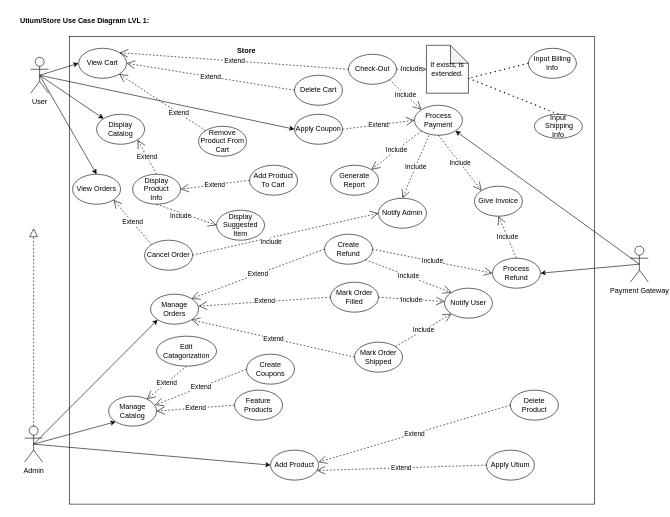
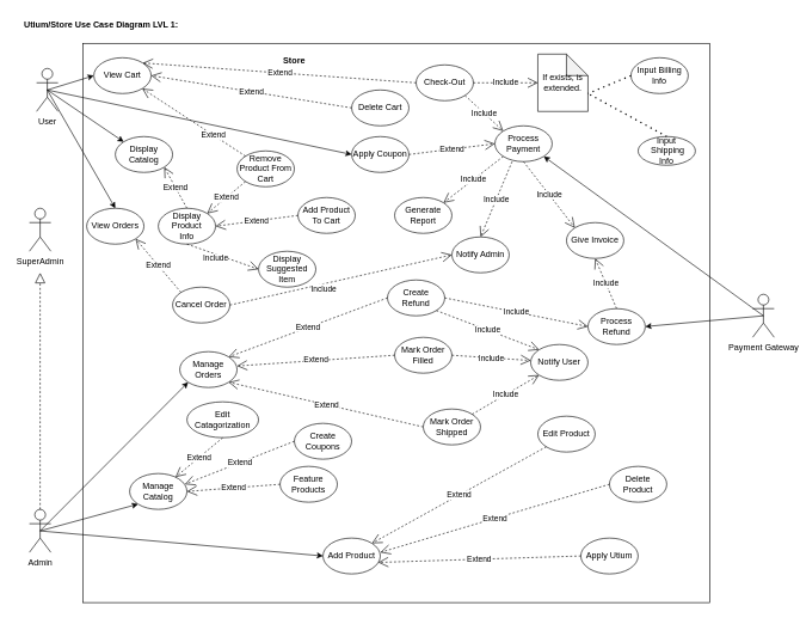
- <mxCell id="35" value="If exists, is extended." style="shape=note;whiteSpace=wrap;html=1;backgroundOutline=1;darkOpacity=0.05;" vertex="1" parent="1"><mxGeometry x="710" y="75" width="70" height="80" as="geometry" /></mxCell>
+ <mxCell id="35" value="If exists, is extended." style="shape=note;whiteSpace=wrap;html=1;backgroundOutline=1;darkOpacity=0.05;" vertex="1" parent="1"><mxGeometry x="750" y="75" width="70" height="80" as="geometry" /></mxCell>
+ <mxCell id="34" value="Extend" style="endArrow=open;endSize=12;dashed=1;html=1;rounded=0;exitX=0;exitY=1;exitDx=0;exitDy=0;entryX=1;entryY=0;entryDx=0;entryDy=0;" edge="1" parent="1" source="15" target="24"><mxGeometry width="160" relative="1" as="geometry"><mxPoint x="300" y="330" as="sourcePoint" /><mxPoint x="230" y="325" as="targetPoint" /></mxGeometry></mxCell>
+ <mxCell id="5" value="SuperAdmin" style="shape=umlActor;verticalLabelPosition=bottom;verticalAlign=top;html=1;outlineConnect=0;" vertex="1" parent="1"><mxGeometry x="40" y="290" width="30" height="60" as="geometry" /></mxCell>
+ <mxCell id="12" value="Edit Product" style="ellipse;whiteSpace=wrap;html=1;" vertex="1" parent="1"><mxGeometry x="750" y="580" width="80" height="50" as="geometry" /></mxCell>
+ <mxCell id="62" value="Extend" style="endArrow=open;endSize=12;dashed=1;html=1;rounded=0;exitX=0;exitY=1;exitDx=0;exitDy=0;entryX=1;entryY=0;entryDx=0;entryDy=0;" edge="1" parent="1" source="12" target="11"><mxGeometry width="160" relative="1" as="geometry"><mxPoint x="540" y="495" as="sourcePoint" /><mxPoint x="398" y="503" as="targetPoint" /></mxGeometry></mxCell>
